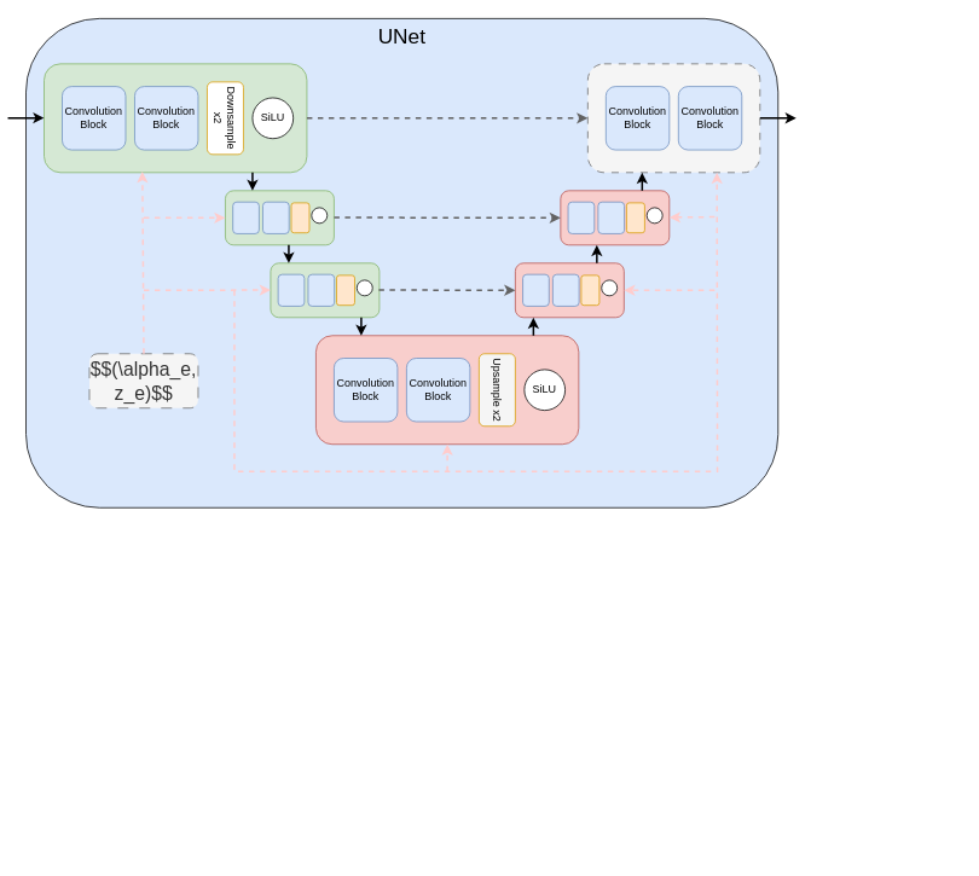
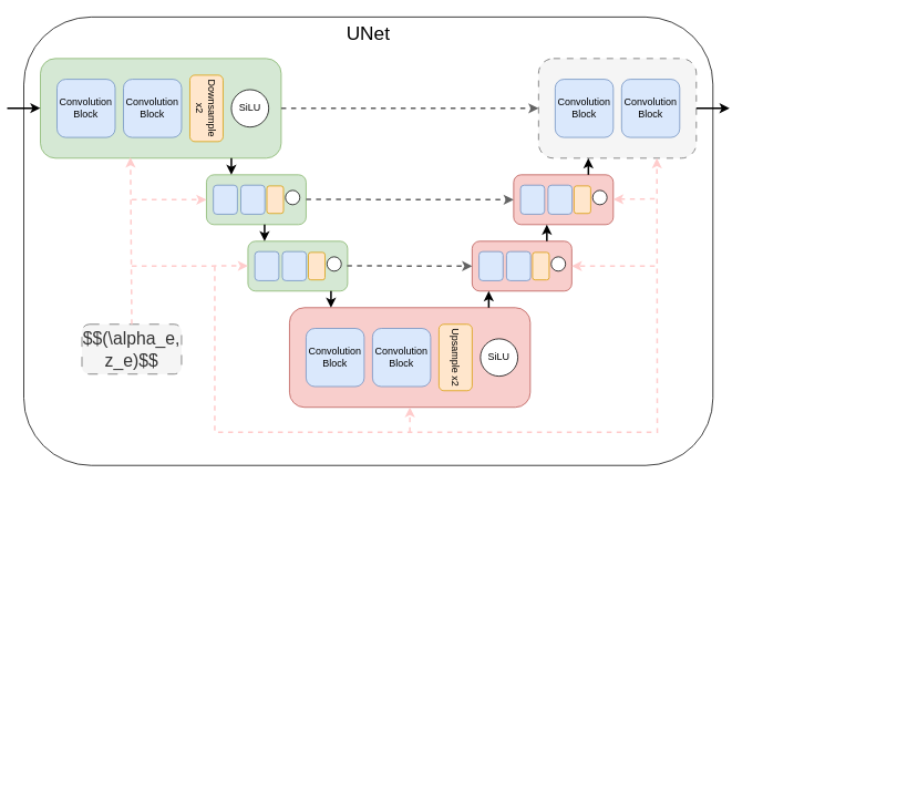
- <mxCell id="8" value="Downsample x2" style="rounded=1;whiteSpace=wrap;html=1;rotation=90;fillColor=#ffffff;strokeColor=#d79b00;" vertex="1" parent="4"><mxGeometry x="160" y="40" width="80" height="40" as="geometry" /></mxCell>
+ <mxCell id="8" value="Downsample x2" style="rounded=1;whiteSpace=wrap;html=1;rotation=90;fillColor=#ffe6cc;strokeColor=#d79b00;" vertex="1" parent="4"><mxGeometry x="160" y="40" width="80" height="40" as="geometry" /></mxCell>
- <mxCell id="3" value="UNet" style="rounded=1;whiteSpace=wrap;html=1;verticalAlign=top;fontSize=23;fillColor=#dae8fc;" vertex="1" parent="2"><mxGeometry width="830" height="540" as="geometry" /></mxCell>
+ <mxCell id="3" value="UNet" style="rounded=1;whiteSpace=wrap;html=1;verticalAlign=top;fontSize=23;" vertex="1" parent="2"><mxGeometry width="830" height="540" as="geometry" /></mxCell>
- <mxCell id="14" value="Upsample x2" style="rounded=1;whiteSpace=wrap;html=1;rotation=90;fillColor=#f5f5f5;strokeColor=#d79b00;" vertex="1" parent="10"><mxGeometry x="160" y="40" width="80" height="40" as="geometry" /></mxCell>
+ <mxCell id="14" value="Upsample x2" style="rounded=1;whiteSpace=wrap;html=1;rotation=90;fillColor=#ffe6cc;strokeColor=#d79b00;" vertex="1" parent="10"><mxGeometry x="160" y="40" width="80" height="40" as="geometry" /></mxCell>
